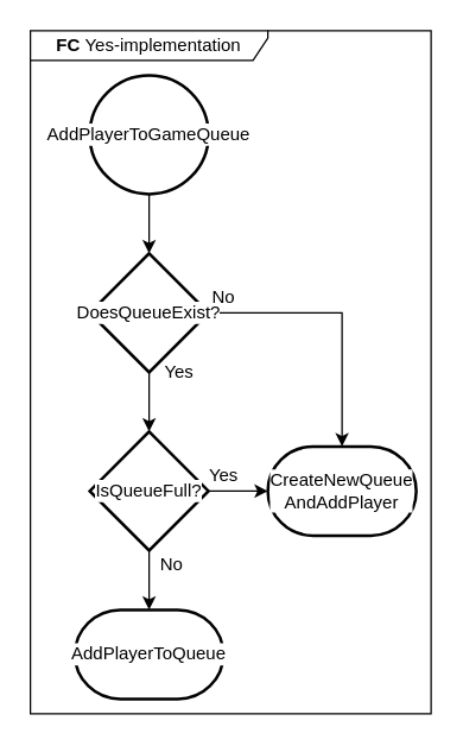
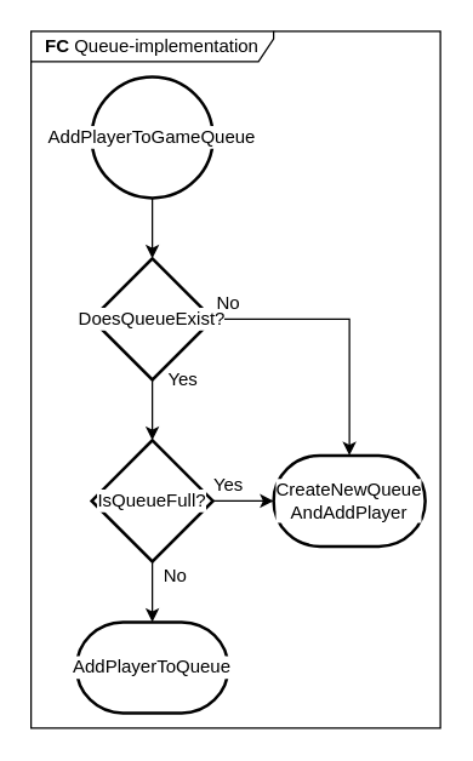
- <mxCell id="16" value="&lt;b&gt;FC&lt;/b&gt;&amp;nbsp;Yes-implementation" style="shape=umlFrame;whiteSpace=wrap;html=1;labelBackgroundColor=#ffffff;width=160;height=20;" vertex="1" parent="1"><mxGeometry x="20" y="20" width="270" height="460" as="geometry" /></mxCell>
+ <mxCell id="16" value="&lt;b&gt;FC&lt;/b&gt;&amp;nbsp;Queue-implementation" style="shape=umlFrame;whiteSpace=wrap;html=1;labelBackgroundColor=#ffffff;width=160;height=20;" vertex="1" parent="1"><mxGeometry x="20" y="20" width="270" height="460" as="geometry" /></mxCell>
